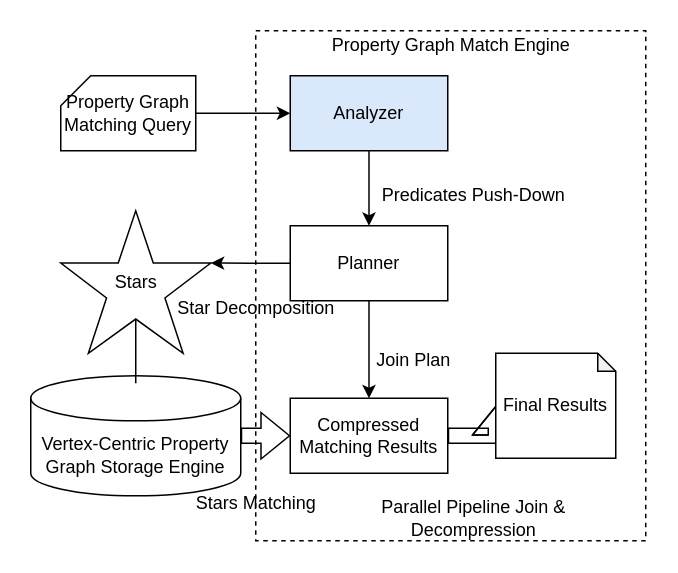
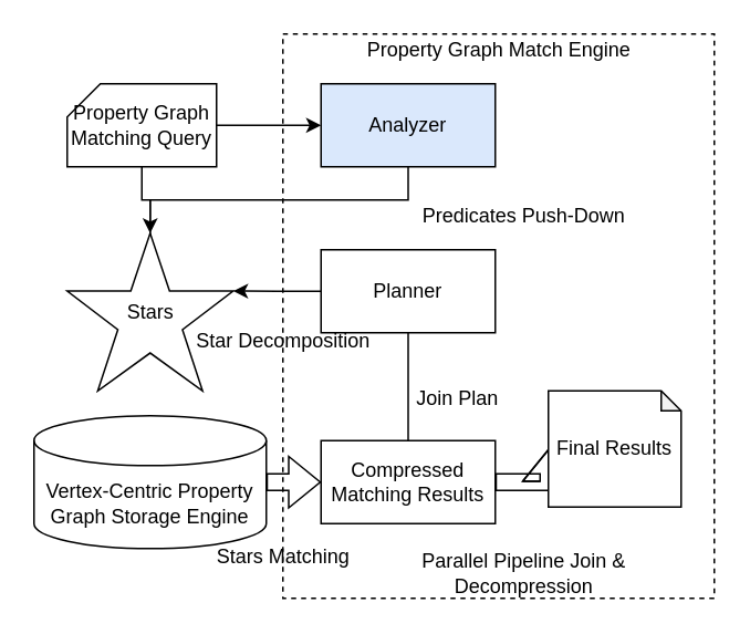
- <mxCell id="5" style="edgeStyle=orthogonalEdgeStyle;rounded=0;orthogonalLoop=1;jettySize=auto;html=1;exitX=0.5;exitY=1;exitDx=0;exitDy=0;entryX=0.5;entryY=0;entryDx=0;entryDy=0;" parent="1" source="6" target="9" edge="1"><mxGeometry relative="1" as="geometry" /></mxCell>
+ <mxCell id="5" style="edgeStyle=orthogonalEdgeStyle;rounded=0;orthogonalLoop=1;jettySize=auto;html=1;exitX=0.5;exitY=1;exitDx=0;exitDy=0;" parent="1" source="6" target="13" edge="1"><mxGeometry relative="1" as="geometry" /></mxCell>
- <mxCell id="12" style="edgeStyle=orthogonalEdgeStyle;rounded=0;orthogonalLoop=1;jettySize=auto;html=1;exitX=0.5;exitY=0.76;exitDx=0;exitDy=0;exitPerimeter=0;endArrow=none;endFill=0;" parent="1" source="13" target="11" edge="1"><mxGeometry relative="1" as="geometry" /></mxCell>
+ <mxCell id="12" style="edgeStyle=orthogonalEdgeStyle;rounded=0;orthogonalLoop=1;jettySize=auto;html=1;exitX=0.5;exitY=0.76;exitDx=0;exitDy=0;exitPerimeter=0;endArrow=none;endFill=0;" parent="1" source="13" target="4" edge="1"><mxGeometry relative="1" as="geometry" /></mxCell>
- <mxCell id="8" style="edgeStyle=orthogonalEdgeStyle;rounded=0;orthogonalLoop=1;jettySize=auto;html=1;exitX=0.5;exitY=1;exitDx=0;exitDy=0;endArrow=classic;endFill=1;" parent="1" source="9" target="16" edge="1"><mxGeometry relative="1" as="geometry" /></mxCell>
+ <mxCell id="8" style="edgeStyle=orthogonalEdgeStyle;rounded=0;orthogonalLoop=1;jettySize=auto;html=1;exitX=0.5;exitY=1;exitDx=0;exitDy=0;endArrow=none;endFill=1;" parent="1" source="9" target="16" edge="1"><mxGeometry relative="1" as="geometry" /></mxCell>
